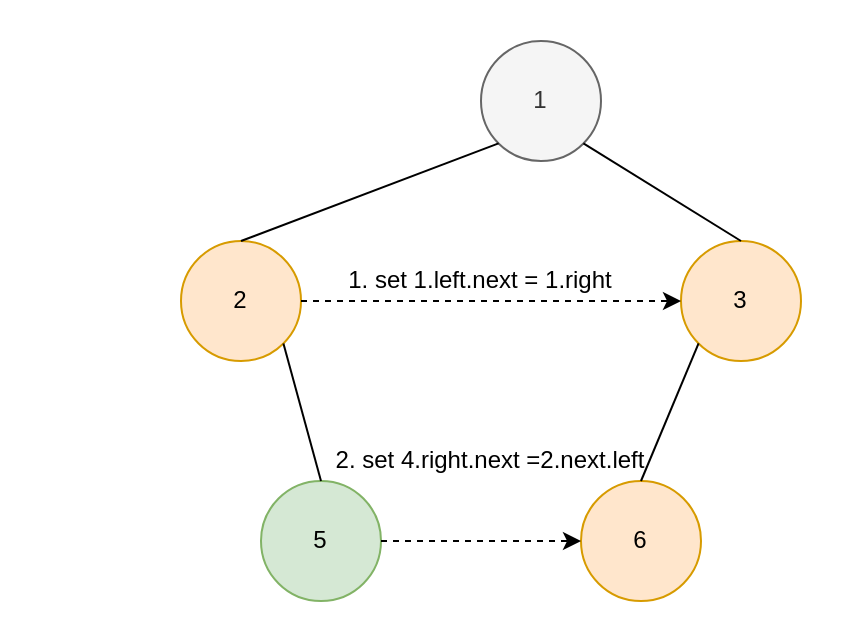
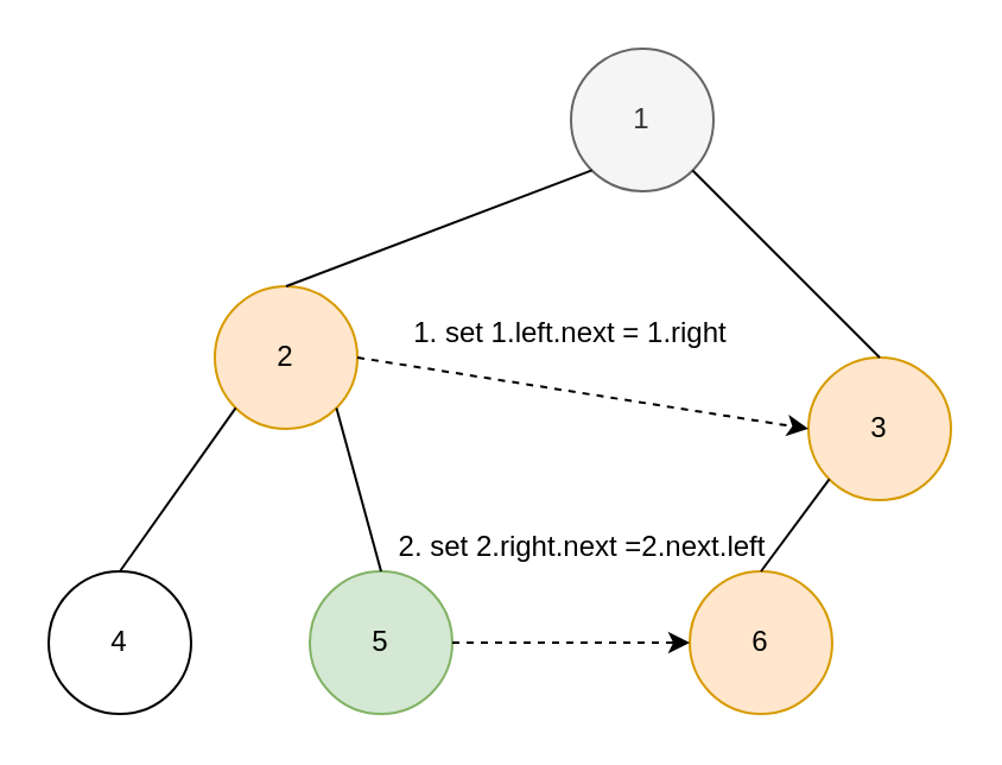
- <mxCell id="4" value="3" style="ellipse;whiteSpace=wrap;html=1;aspect=fixed;fillColor=#ffe6cc;strokeColor=#d79b00;" parent="1" vertex="1"><mxGeometry x="340" y="120" width="60" height="60" as="geometry" /></mxCell>
+ <mxCell id="4" value="3" style="ellipse;whiteSpace=wrap;html=1;aspect=fixed;fillColor=#ffe6cc;strokeColor=#d79b00;" parent="1" vertex="1"><mxGeometry x="340" y="150" width="60" height="60" as="geometry" /></mxCell>
+ <mxCell id="9" value="" style="endArrow=none;html=1;entryX=0;entryY=1;entryDx=0;entryDy=0;exitX=0.5;exitY=0;exitDx=0;exitDy=0;" parent="1" source="5" target="3" edge="1"><mxGeometry width="50" height="50" relative="1" as="geometry"><mxPoint x="50" y="250" as="sourcePoint" /><mxPoint x="128.787" y="191.213" as="targetPoint" /><Array as="points" /></mxGeometry></mxCell>
- <mxCell id="16" value="2. set 4.right.next =2.next.left" style="text;html=1;strokeColor=none;fillColor=none;align=center;verticalAlign=middle;whiteSpace=wrap;rounded=0;" parent="1" vertex="1"><mxGeometry x="150" y="220" width="190" height="20" as="geometry" /></mxCell>
+ <mxCell id="16" value="2. set 2.right.next =2.next.left" style="text;html=1;strokeColor=none;fillColor=none;align=center;verticalAlign=middle;whiteSpace=wrap;rounded=0;" parent="1" vertex="1"><mxGeometry x="150" y="220" width="190" height="20" as="geometry" /></mxCell>
+ <mxCell id="5" value="4" style="ellipse;whiteSpace=wrap;html=1;aspect=fixed;" parent="1" vertex="1"><mxGeometry x="20" y="240" width="60" height="60" as="geometry" /></mxCell>
